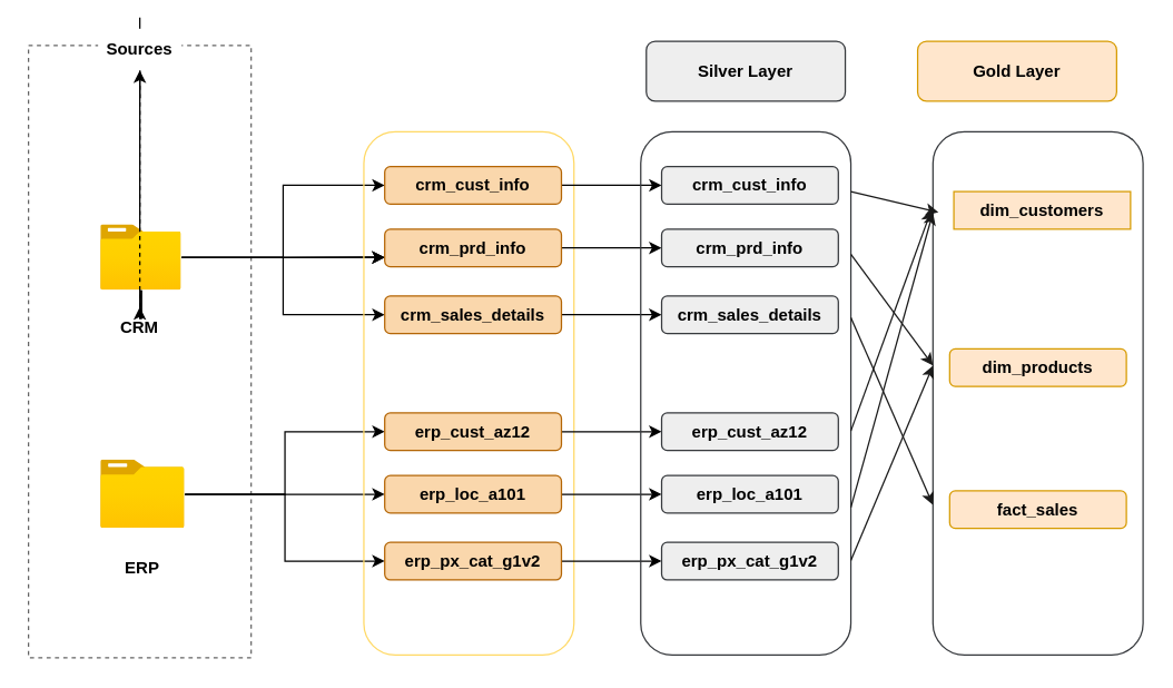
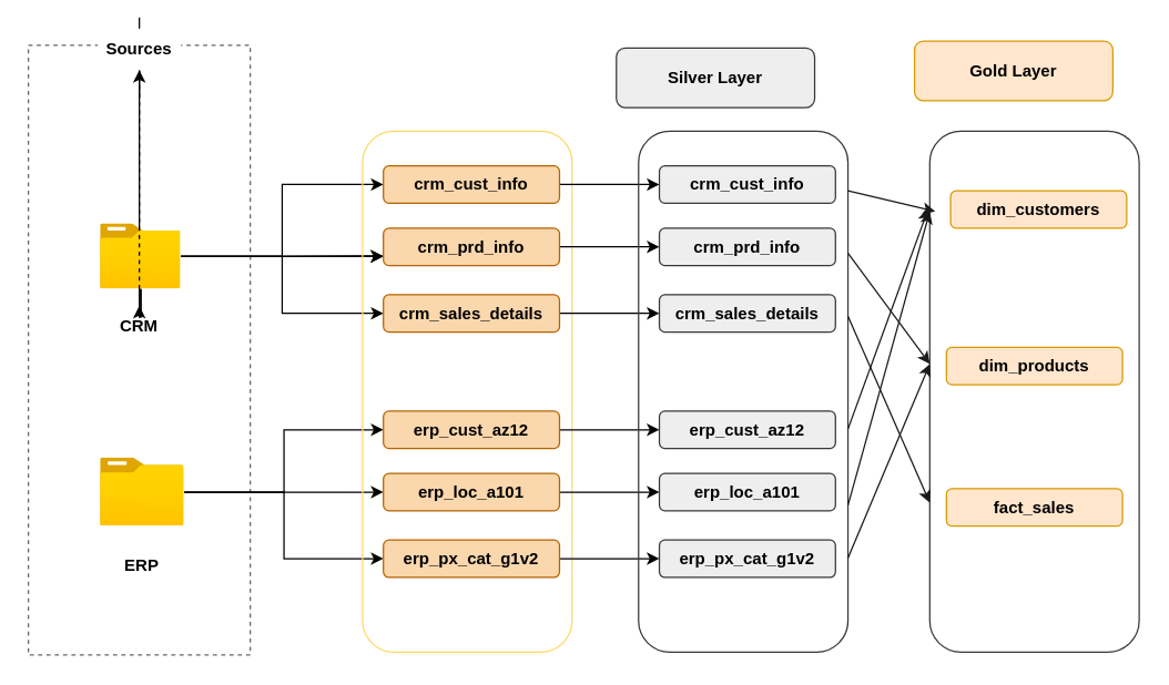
- <mxCell id="33" value="&lt;b&gt;&lt;font style=&quot;color: rgb(0, 0, 0);&quot;&gt;Silver Layer&lt;/font&gt;&lt;/b&gt;" style="rounded=1;whiteSpace=wrap;html=1;fillColor=#eeeeee;strokeColor=#36393d;" parent="1" vertex="1"><mxGeometry x="464" y="29" width="143" height="43" as="geometry" /></mxCell>
+ <mxCell id="33" value="&lt;b&gt;&lt;font style=&quot;color: rgb(0, 0, 0);&quot;&gt;Silver Layer&lt;/font&gt;&lt;/b&gt;" style="rounded=1;whiteSpace=wrap;html=1;fillColor=#eeeeee;strokeColor=#36393d;" parent="1" vertex="1"><mxGeometry x="444" y="34" width="143" height="43" as="geometry" /></mxCell>
- <mxCell id="43" value="&lt;b&gt;&lt;font style=&quot;color: rgb(0, 0, 0);&quot;&gt;dim_customers&lt;/font&gt;&lt;/b&gt;" style="whiteSpace=wrap;html=1;fillColor=#ffe6cc;strokeColor=#d79b00;rounded=0;" parent="1" vertex="1"><mxGeometry x="685" y="137" width="127" height="27" as="geometry" /></mxCell>
+ <mxCell id="43" value="&lt;b&gt;&lt;font style=&quot;color: rgb(0, 0, 0);&quot;&gt;dim_customers&lt;/font&gt;&lt;/b&gt;" style="rounded=1;whiteSpace=wrap;html=1;fillColor=#ffe6cc;strokeColor=#d79b00;" parent="1" vertex="1"><mxGeometry x="685" y="137" width="127" height="27" as="geometry" /></mxCell>
